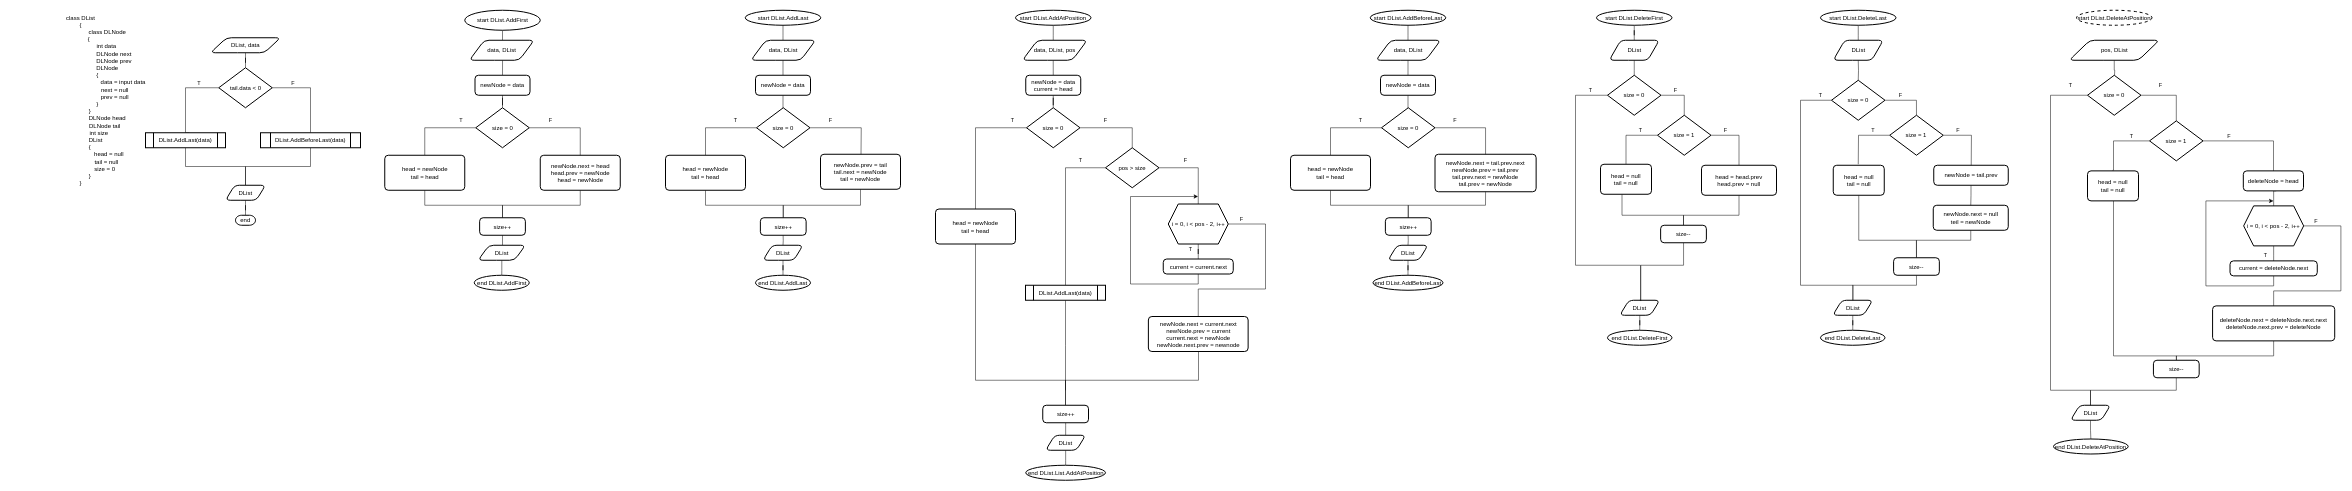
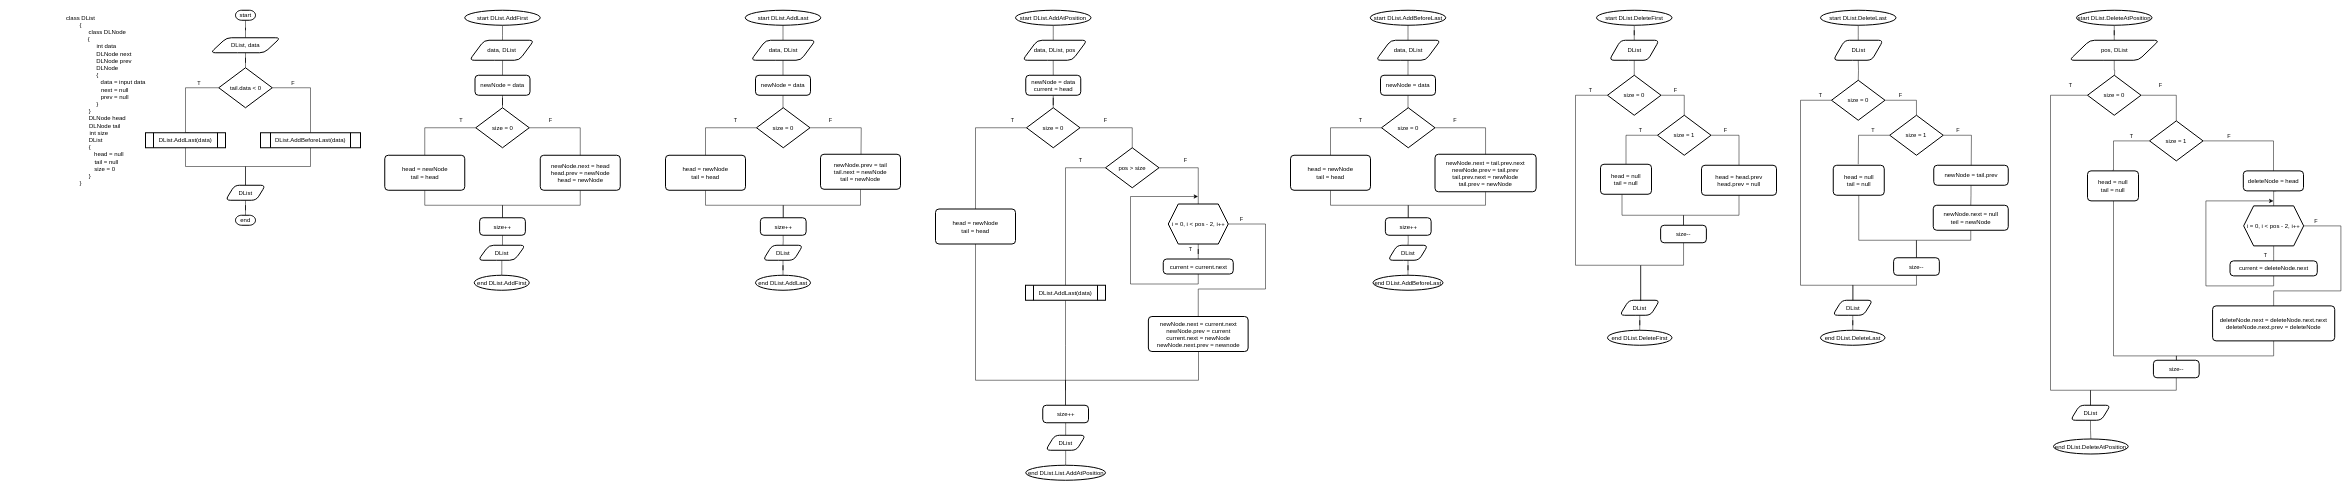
+ <mxCell id="97" value="start" style="strokeWidth=2;html=1;shape=mxgraph.flowchart.terminator;whiteSpace=wrap;" parent="1" vertex="1"><mxGeometry x="470" y="20" width="40" height="20" as="geometry" /></mxCell>
- <mxCell id="47" value="start DList.DeleteAtPosition" style="ellipse;whiteSpace=wrap;html=1;strokeWidth=2;dashed=1;" parent="1" vertex="1"><mxGeometry x="4152" y="20" width="151" height="30" as="geometry" /></mxCell>
+ <mxCell id="47" value="start DList.DeleteAtPosition" style="ellipse;whiteSpace=wrap;html=1;strokeWidth=2;" parent="1" vertex="1"><mxGeometry x="4152" y="20" width="151" height="30" as="geometry" /></mxCell>
- <mxCell id="3" value="start DList.AddFirst" style="ellipse;whiteSpace=wrap;html=1;strokeWidth=2;" parent="1" vertex="1"><mxGeometry x="928.5" y="20" width="151" height="40" as="geometry" /></mxCell>
+ <mxCell id="3" value="start DList.AddFirst" style="ellipse;whiteSpace=wrap;html=1;strokeWidth=2;" parent="1" vertex="1"><mxGeometry x="928.5" y="20" width="151" height="30" as="geometry" /></mxCell>
+ <mxCell id="96" style="edgeStyle=orthogonalEdgeStyle;rounded=0;orthogonalLoop=1;jettySize=auto;html=1;entryX=0.5;entryY=0;entryDx=0;entryDy=0;endArrow=none;endFill=0;" parent="1" source="97" target="99" edge="1"><mxGeometry relative="1" as="geometry" /></mxCell>
+ <mxCell id="46" style="edgeStyle=orthogonalEdgeStyle;rounded=0;orthogonalLoop=1;jettySize=auto;html=1;entryX=0.5;entryY=0;entryDx=0;entryDy=0;endArrow=none;endFill=0;" parent="1" source="47" target="49" edge="1"><mxGeometry relative="1" as="geometry" /></mxCell>
